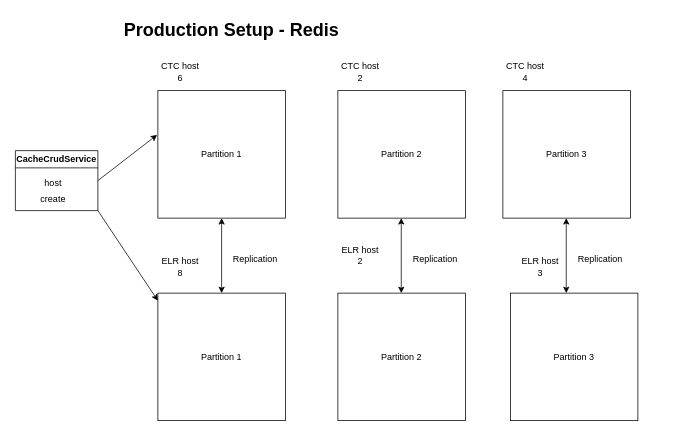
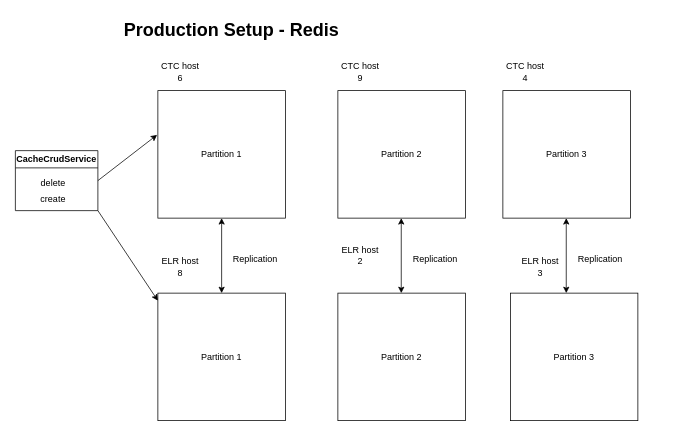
- <mxCell id="9" value="CTC host 2" style="text;html=1;strokeColor=none;fillColor=none;align=center;verticalAlign=middle;whiteSpace=wrap;rounded=0;" parent="1" vertex="1"><mxGeometry x="450" y="80" width="60" height="30" as="geometry" /></mxCell>
+ <mxCell id="9" value="CTC host 9" style="text;html=1;strokeColor=none;fillColor=none;align=center;verticalAlign=middle;whiteSpace=wrap;rounded=0;" parent="1" vertex="1"><mxGeometry x="450" y="80" width="60" height="30" as="geometry" /></mxCell>
- <mxCell id="23" value="host" style="text;html=1;align=center;verticalAlign=middle;resizable=0;points=[];autosize=1;strokeColor=none;fillColor=none;" vertex="1" parent="1"><mxGeometry x="40" y="228" width="60" height="30" as="geometry" /></mxCell>
+ <mxCell id="23" value="delete" style="text;html=1;align=center;verticalAlign=middle;resizable=0;points=[];autosize=1;strokeColor=none;fillColor=none;" vertex="1" parent="1"><mxGeometry x="40" y="228" width="60" height="30" as="geometry" /></mxCell>
